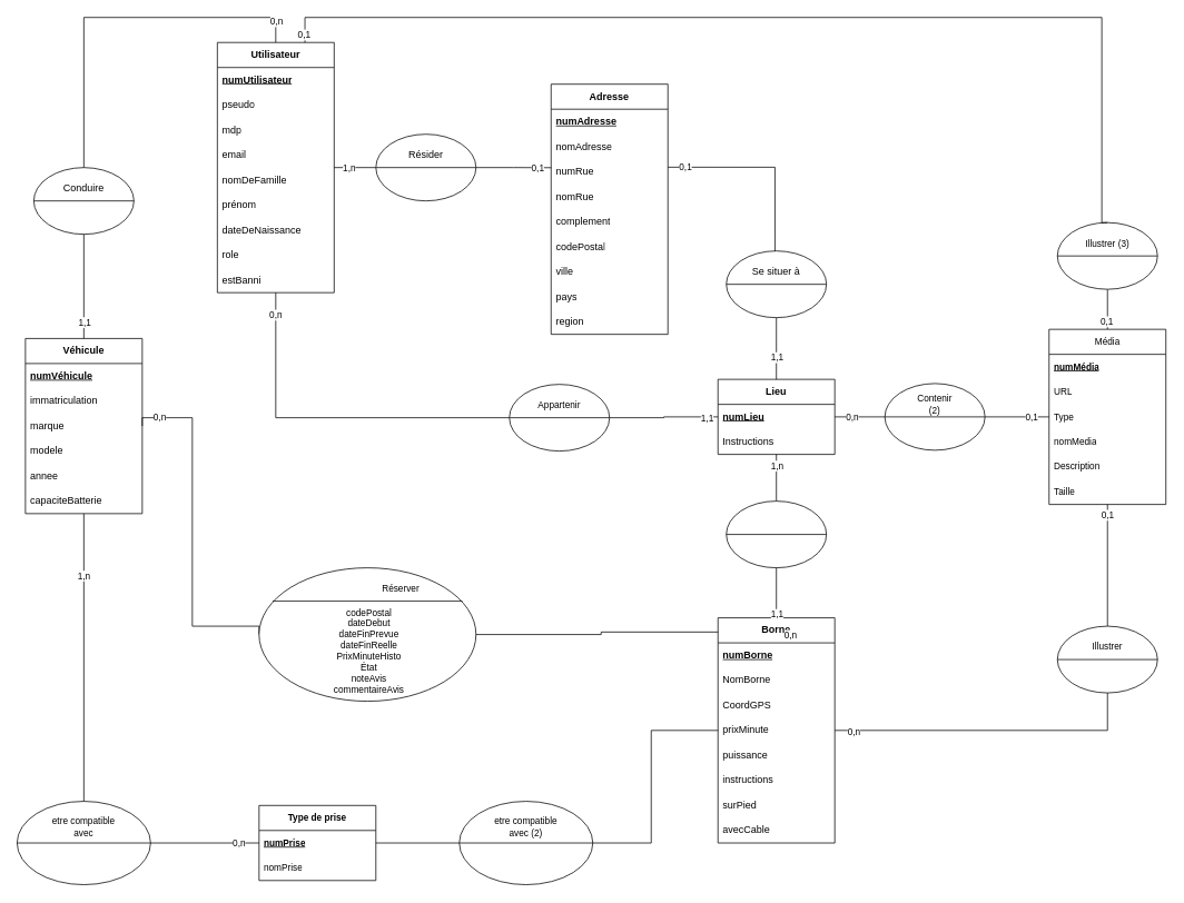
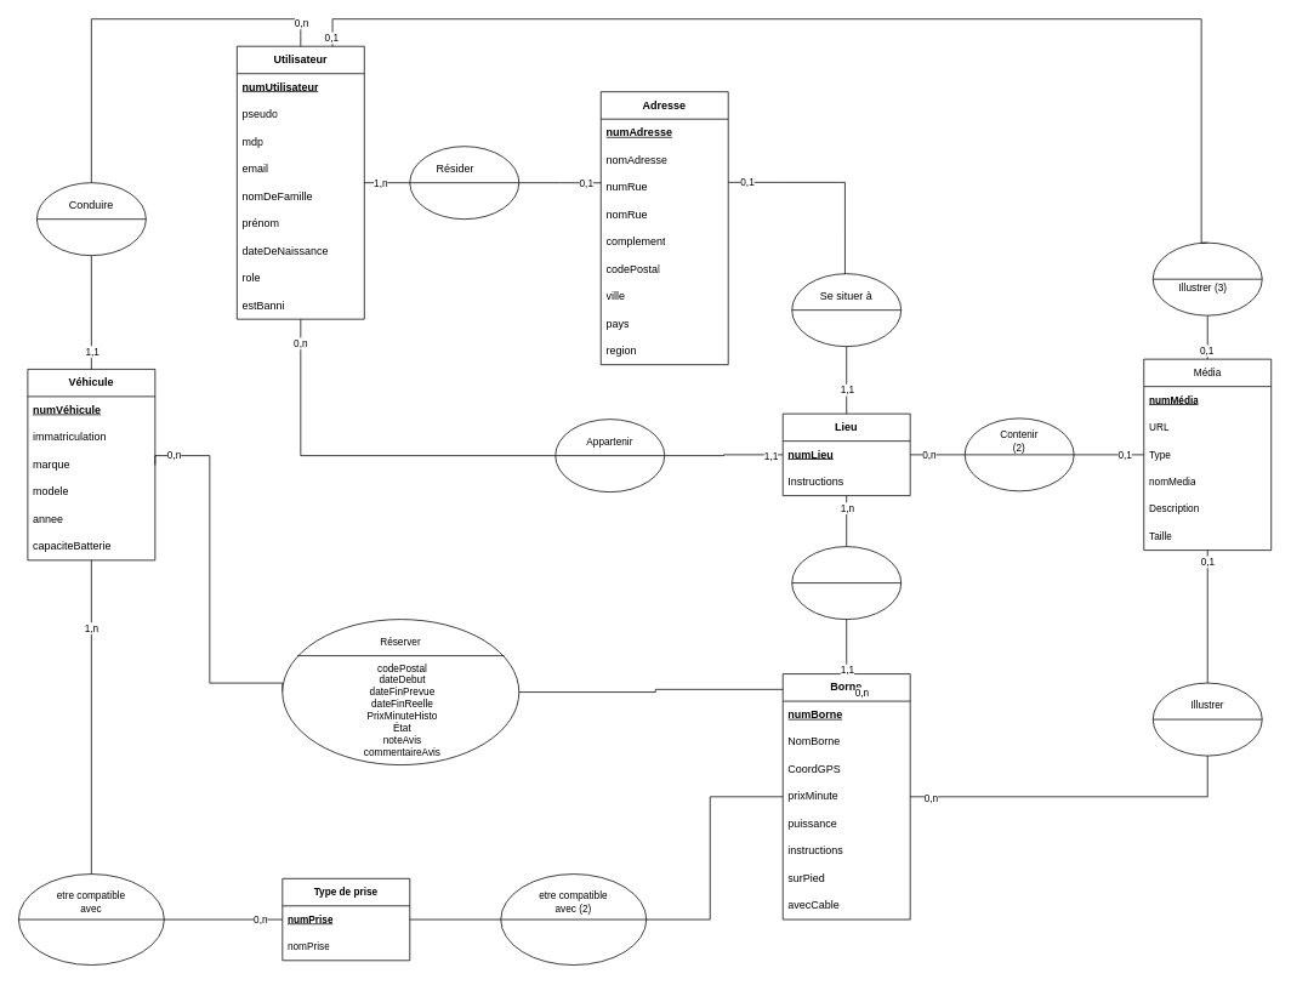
- <mxCell id="40" value="Résider" style="text;html=1;align=center;verticalAlign=middle;whiteSpace=wrap;rounded=0;" parent="38" vertex="1"><mxGeometry x="30" y="10" width="60" height="30" as="geometry" /></mxCell>
+ <mxCell id="40" value="Résider" style="text;html=1;align=center;verticalAlign=middle;whiteSpace=wrap;rounded=0;" parent="38" vertex="1"><mxGeometry x="20" y="10" width="60" height="30" as="geometry" /></mxCell>
- <mxCell id="133" value="Illustrer (3)" style="text;html=1;align=center;verticalAlign=middle;whiteSpace=wrap;rounded=0;fontFamily=Helvetica;fontSize=11;fontColor=default;labelBackgroundColor=default;" parent="131" vertex="1"><mxGeometry x="30" y="10" width="60" height="30" as="geometry" /></mxCell>
+ <mxCell id="133" value="Illustrer (3)" style="text;html=1;align=center;verticalAlign=middle;whiteSpace=wrap;rounded=0;fontFamily=Helvetica;fontSize=11;fontColor=default;labelBackgroundColor=default;" parent="131" vertex="1"><mxGeometry x="25" y="35" width="60" height="30" as="geometry" /></mxCell>
- <mxCell id="71" value="Réserver" style="text;html=1;align=center;verticalAlign=middle;whiteSpace=wrap;rounded=0;fontFamily=Helvetica;fontSize=11;fontColor=default;labelBackgroundColor=default;" parent="69" vertex="1"><mxGeometry x="105" y="10" width="130" height="30" as="geometry" /></mxCell>
+ <mxCell id="71" value="Réserver" style="text;html=1;align=center;verticalAlign=middle;whiteSpace=wrap;rounded=0;fontFamily=Helvetica;fontSize=11;fontColor=default;labelBackgroundColor=default;" parent="69" vertex="1"><mxGeometry x="65" y="10" width="130" height="30" as="geometry" /></mxCell>
